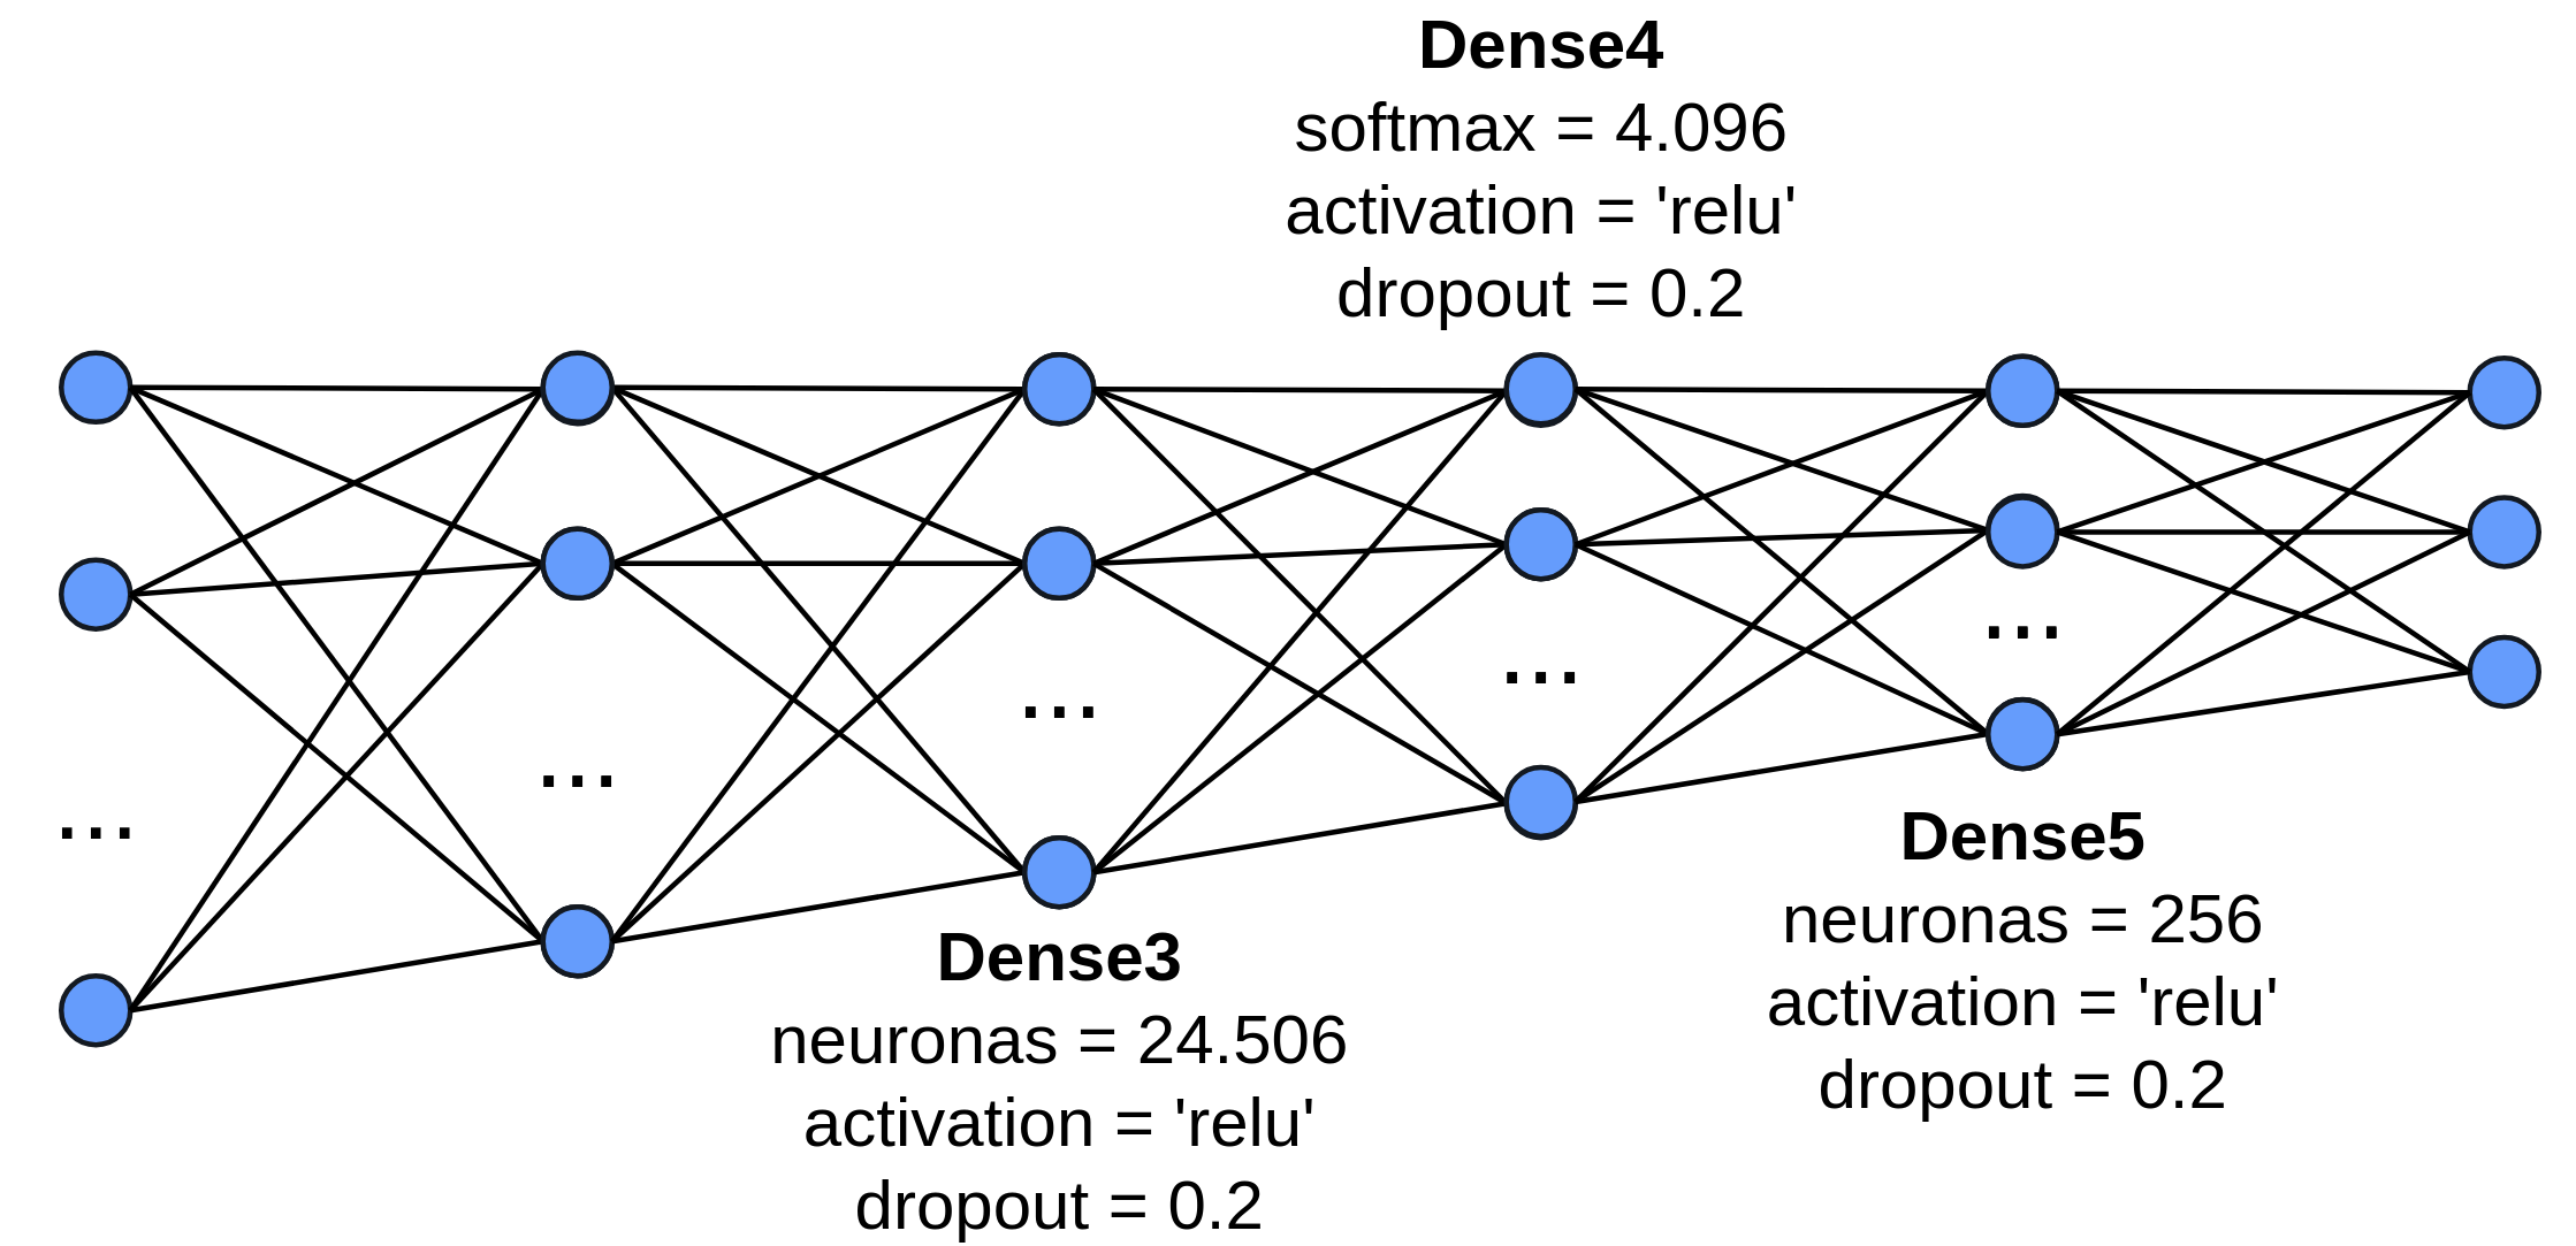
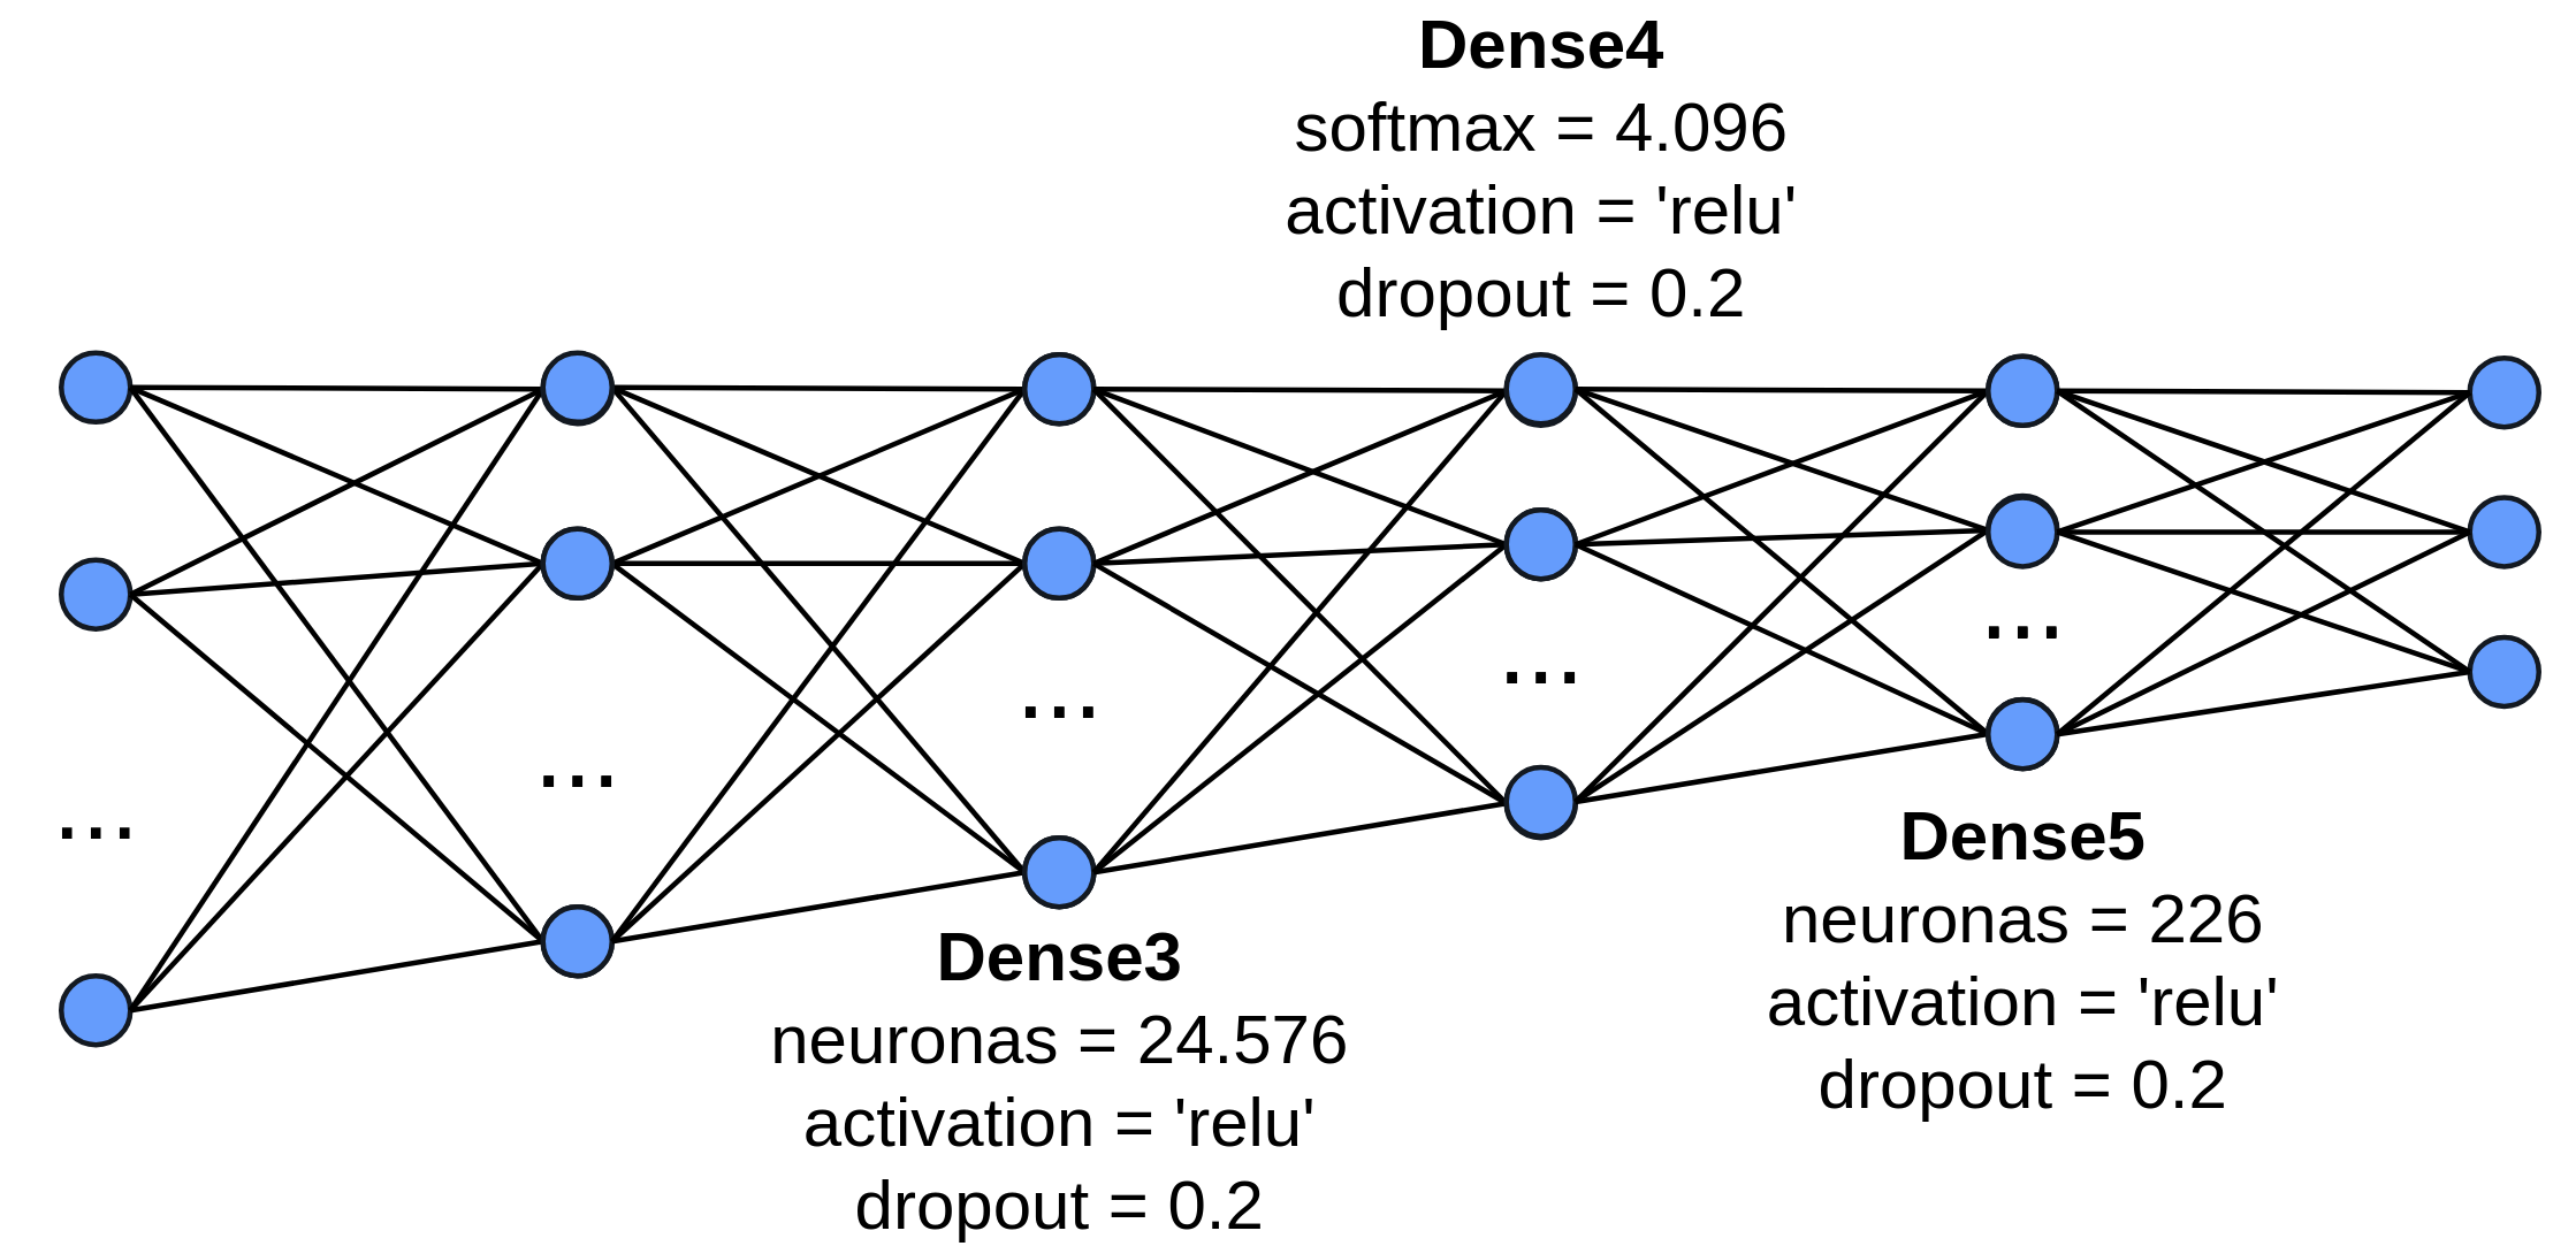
- <mxCell id="65" value="&lt;font style=&quot;font-size: 40px&quot;&gt;&lt;b&gt;Dense5&lt;br&gt;&lt;/b&gt;neuronas = 256&lt;br&gt;activation = 'relu'&lt;br&gt;dropout = 0.2&lt;br&gt;&lt;/font&gt;" style="text;html=1;align=center;verticalAlign=middle;resizable=0;points=[];autosize=1;" vertex="1" parent="1"><mxGeometry x="1016" y="479" width="310" height="100" as="geometry" /></mxCell>
+ <mxCell id="65" value="&lt;font style=&quot;font-size: 40px&quot;&gt;&lt;b&gt;Dense5&lt;br&gt;&lt;/b&gt;neuronas = 226&lt;br&gt;activation = 'relu'&lt;br&gt;dropout = 0.2&lt;br&gt;&lt;/font&gt;" style="text;html=1;align=center;verticalAlign=middle;resizable=0;points=[];autosize=1;" vertex="1" parent="1"><mxGeometry x="1016" y="479" width="310" height="100" as="geometry" /></mxCell>
- <mxCell id="17" value="&lt;font style=&quot;font-size: 40px&quot;&gt;&lt;b&gt;Dense3&lt;br&gt;&lt;/b&gt;neuronas = 24.506&lt;br&gt;activation = 'relu'&lt;br&gt;dropout = 0.2&lt;br&gt;&lt;/font&gt;" style="text;html=1;align=center;verticalAlign=middle;resizable=0;points=[];autosize=1;" vertex="1" parent="1"><mxGeometry x="438" y="549" width="350" height="100" as="geometry" /></mxCell>
+ <mxCell id="17" value="&lt;font style=&quot;font-size: 40px&quot;&gt;&lt;b&gt;Dense3&lt;br&gt;&lt;/b&gt;neuronas = 24.576&lt;br&gt;activation = 'relu'&lt;br&gt;dropout = 0.2&lt;br&gt;&lt;/font&gt;" style="text;html=1;align=center;verticalAlign=middle;resizable=0;points=[];autosize=1;" vertex="1" parent="1"><mxGeometry x="438" y="549" width="350" height="100" as="geometry" /></mxCell>
